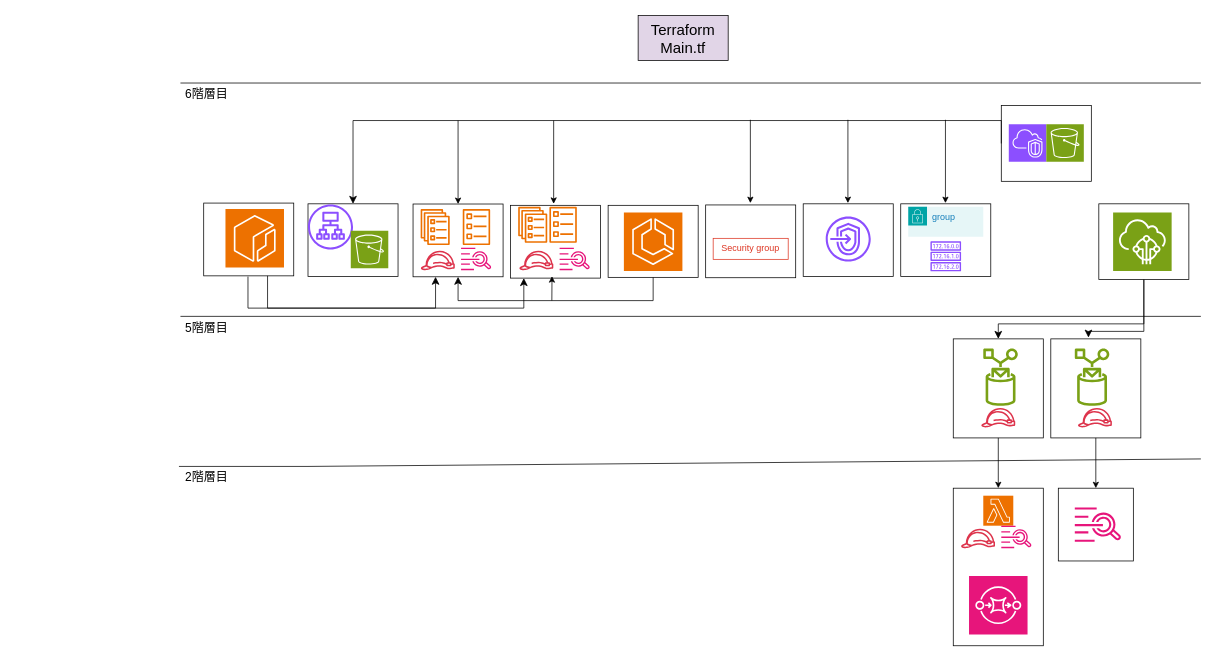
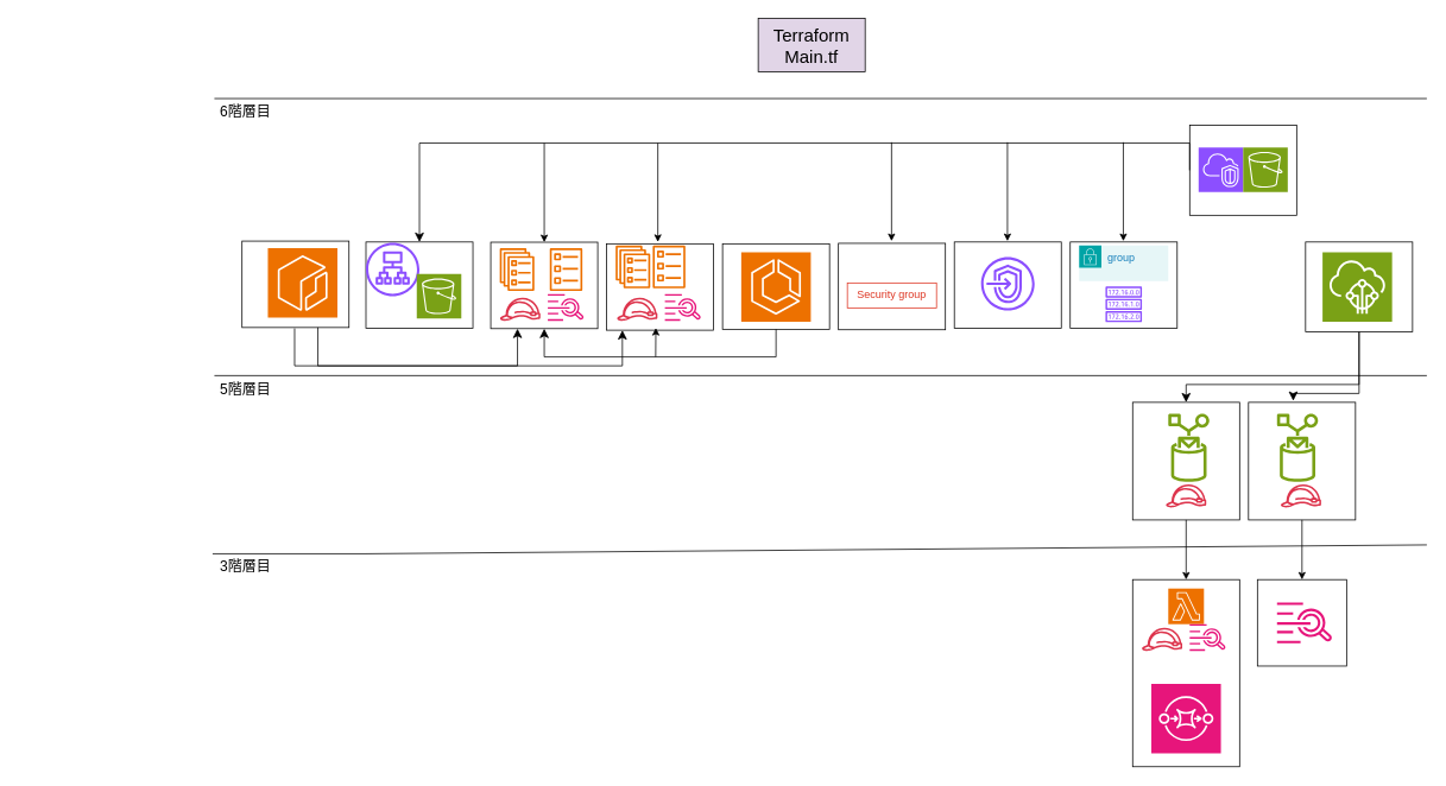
- <mxCell id="36" value="&lt;font style=&quot;font-size: 16px;&quot;&gt;2階層目&lt;/font&gt;" style="text;html=1;align=center;verticalAlign=middle;whiteSpace=wrap;rounded=0;" vertex="1" parent="1"><mxGeometry x="200" y="620" width="150" height="30" as="geometry" /></mxCell>
+ <mxCell id="36" value="&lt;font style=&quot;font-size: 16px;&quot;&gt;3階層目&lt;/font&gt;" style="text;html=1;align=center;verticalAlign=middle;whiteSpace=wrap;rounded=0;" vertex="1" parent="1"><mxGeometry x="200" y="620" width="150" height="30" as="geometry" /></mxCell>
